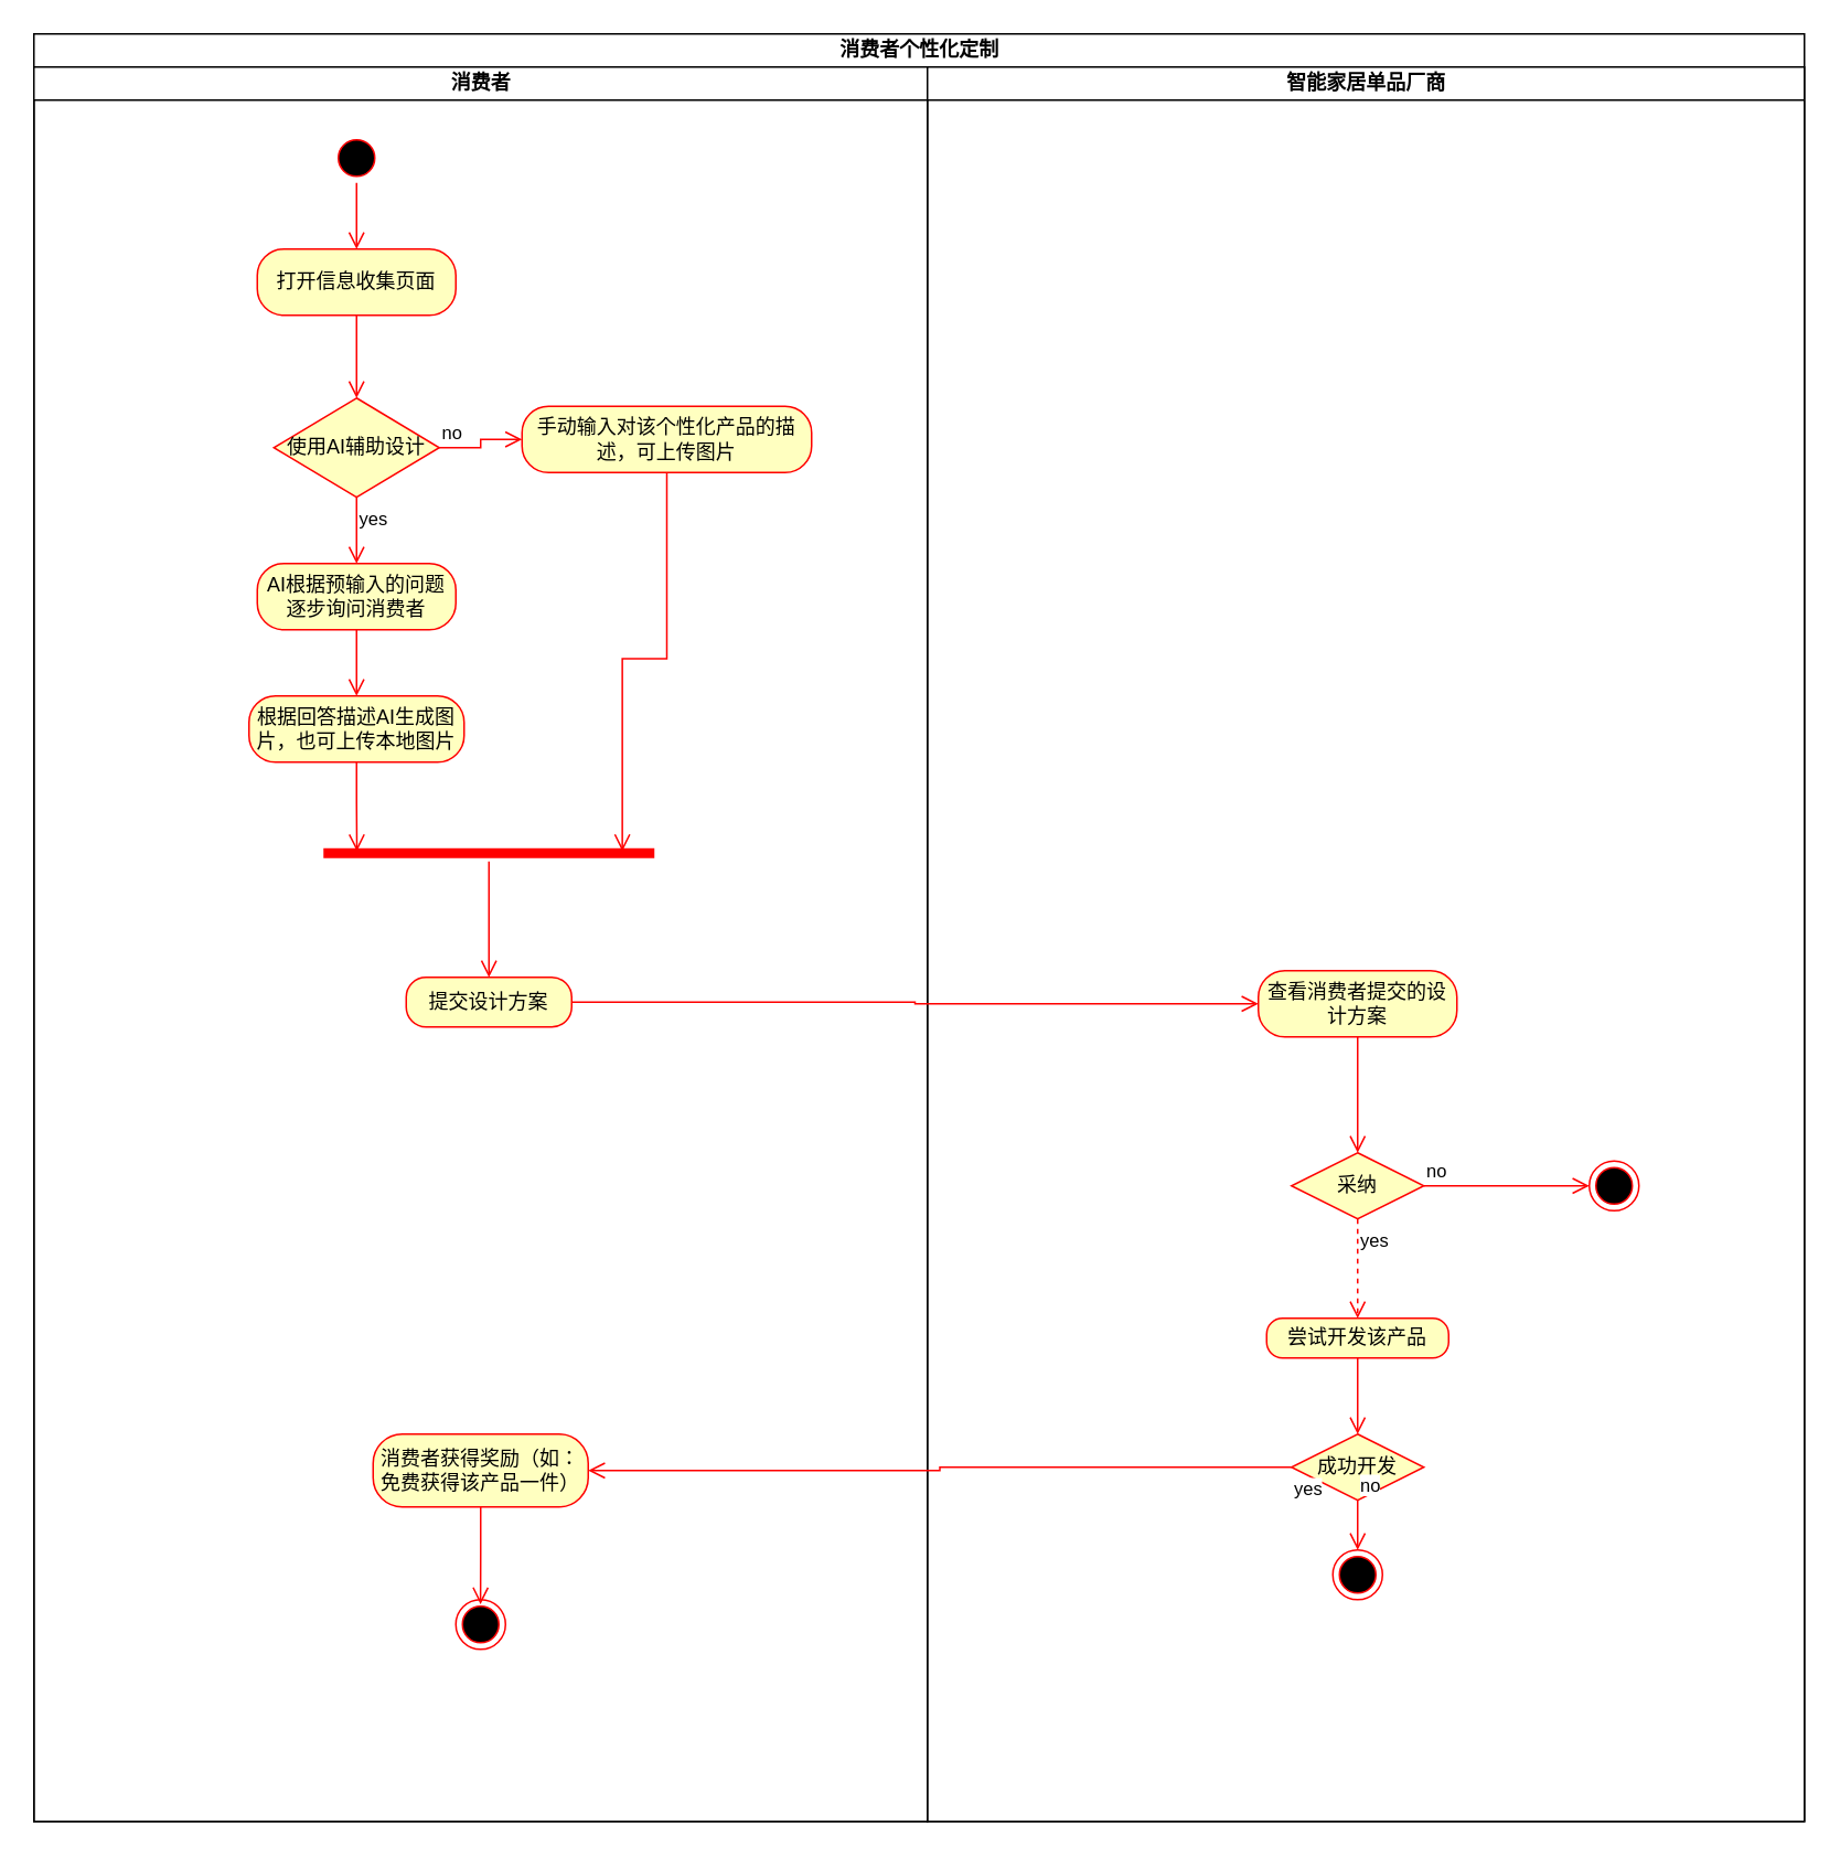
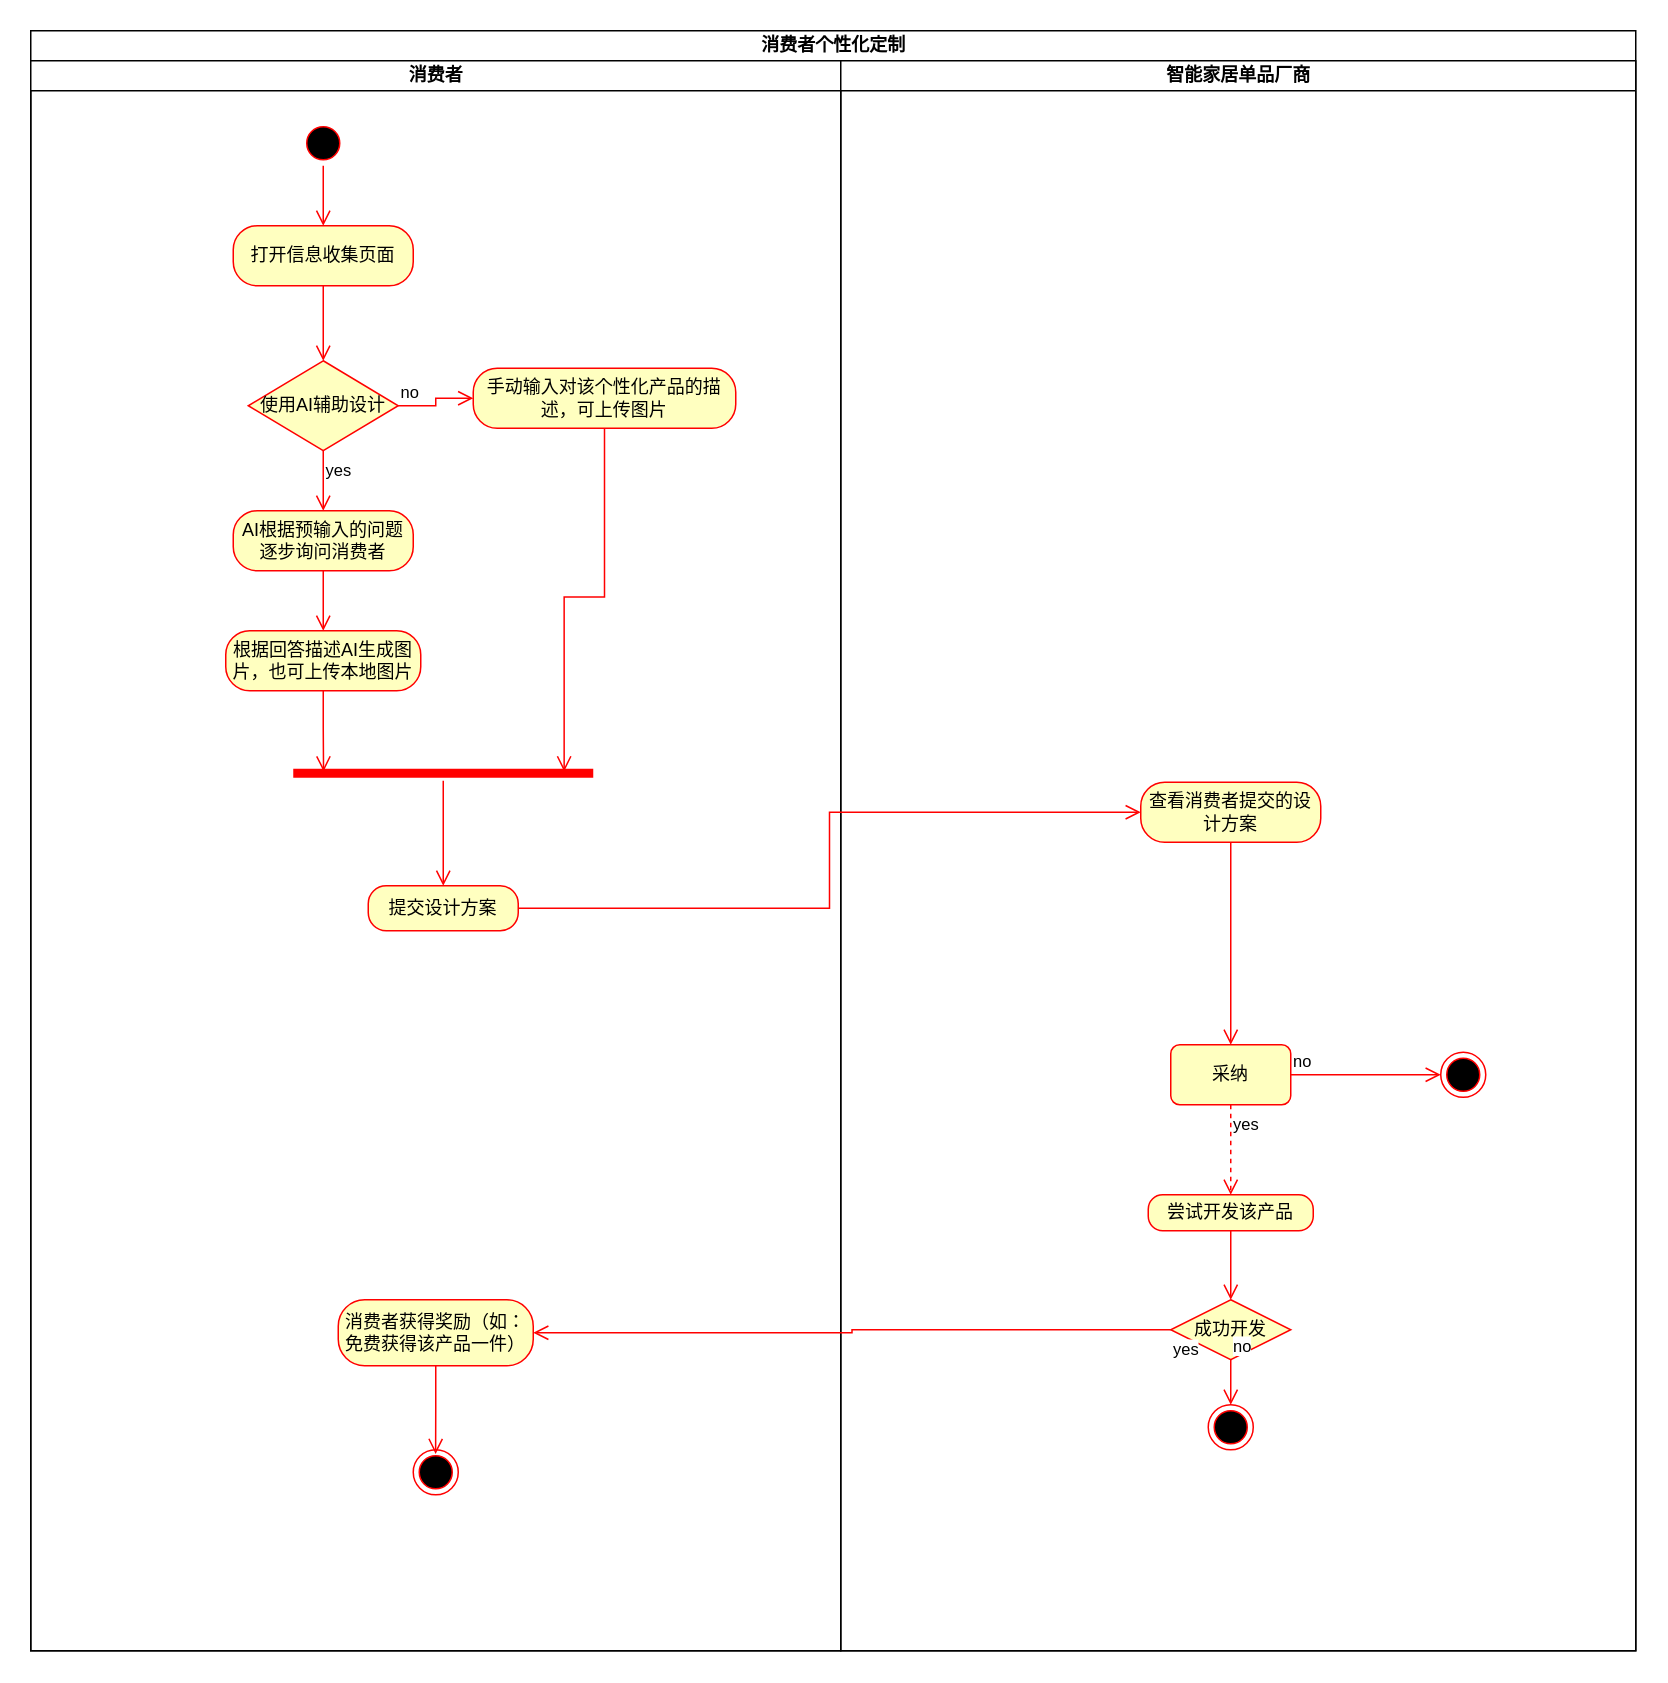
- <mxCell id="24" value="查看消费者提交的设计方案" style="rounded=1;whiteSpace=wrap;html=1;arcSize=40;fontColor=#000000;fillColor=#ffffc0;strokeColor=#ff0000;" vertex="1" parent="23"><mxGeometry x="200" y="546" width="120" height="40" as="geometry" /></mxCell>
+ <mxCell id="24" value="查看消费者提交的设计方案" style="rounded=1;whiteSpace=wrap;html=1;arcSize=40;fontColor=#000000;fillColor=#ffffc0;strokeColor=#ff0000;" vertex="1" parent="23"><mxGeometry x="200" y="481" width="120" height="40" as="geometry" /></mxCell>
- <mxCell id="26" value="采纳" style="rhombus;whiteSpace=wrap;html=1;fontColor=#000000;fillColor=#ffffc0;strokeColor=#ff0000;" vertex="1" parent="23"><mxGeometry x="220" y="656" width="80" height="40" as="geometry" /></mxCell>
+ <mxCell id="26" value="采纳" style="whiteSpace=wrap;html=1;fontColor=#000000;fillColor=#ffffc0;strokeColor=#ff0000;rounded=1;" vertex="1" parent="23"><mxGeometry x="220" y="656" width="80" height="40" as="geometry" /></mxCell>
